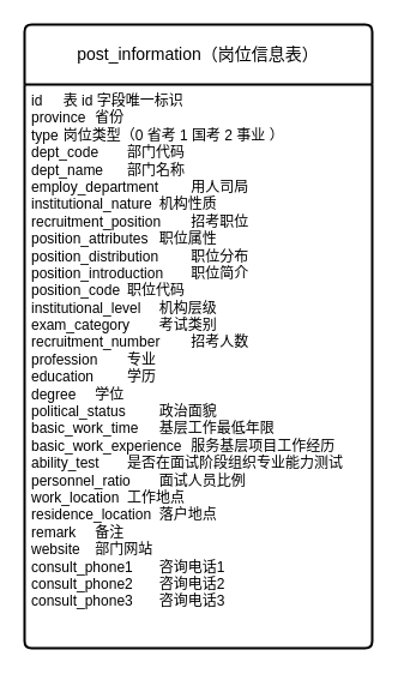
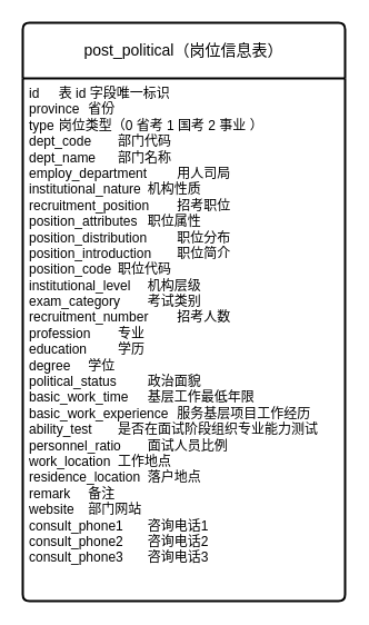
- <mxCell id="2" value="post_information（岗位信息表）" style="swimlane;childLayout=stackLayout;horizontal=1;startSize=50;horizontalStack=0;rounded=1;fontSize=14;fontStyle=0;strokeWidth=2;resizeParent=0;resizeLast=1;shadow=0;dashed=0;align=center;arcSize=4;whiteSpace=wrap;html=1;" parent="1" vertex="1"><mxGeometry x="20" y="20" width="290" height="520" as="geometry" /></mxCell>
+ <mxCell id="2" value="post_political（岗位信息表）" style="swimlane;childLayout=stackLayout;horizontal=1;startSize=50;horizontalStack=0;rounded=1;fontSize=14;fontStyle=0;strokeWidth=2;resizeParent=0;resizeLast=1;shadow=0;dashed=0;align=center;arcSize=4;whiteSpace=wrap;html=1;" parent="1" vertex="1"><mxGeometry x="20" y="20" width="290" height="520" as="geometry" /></mxCell>
